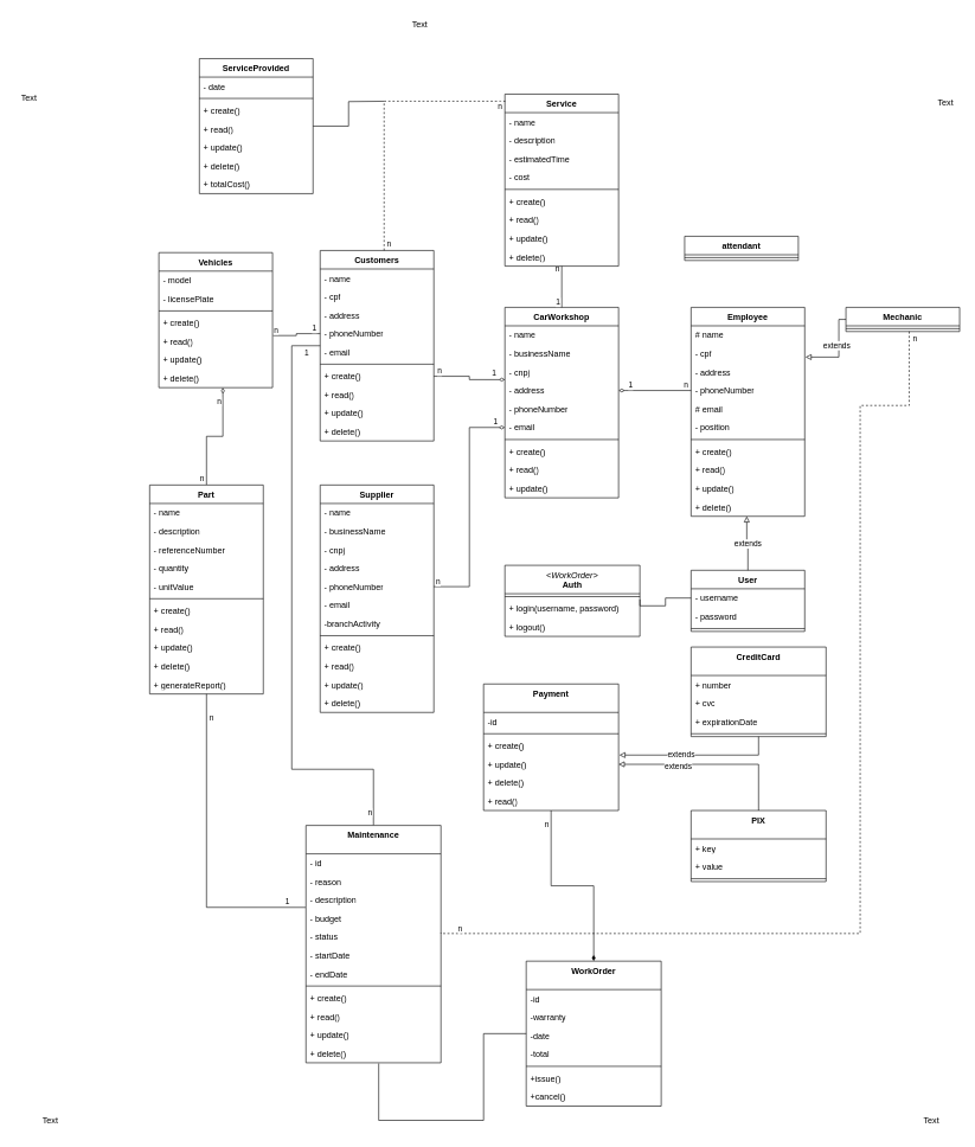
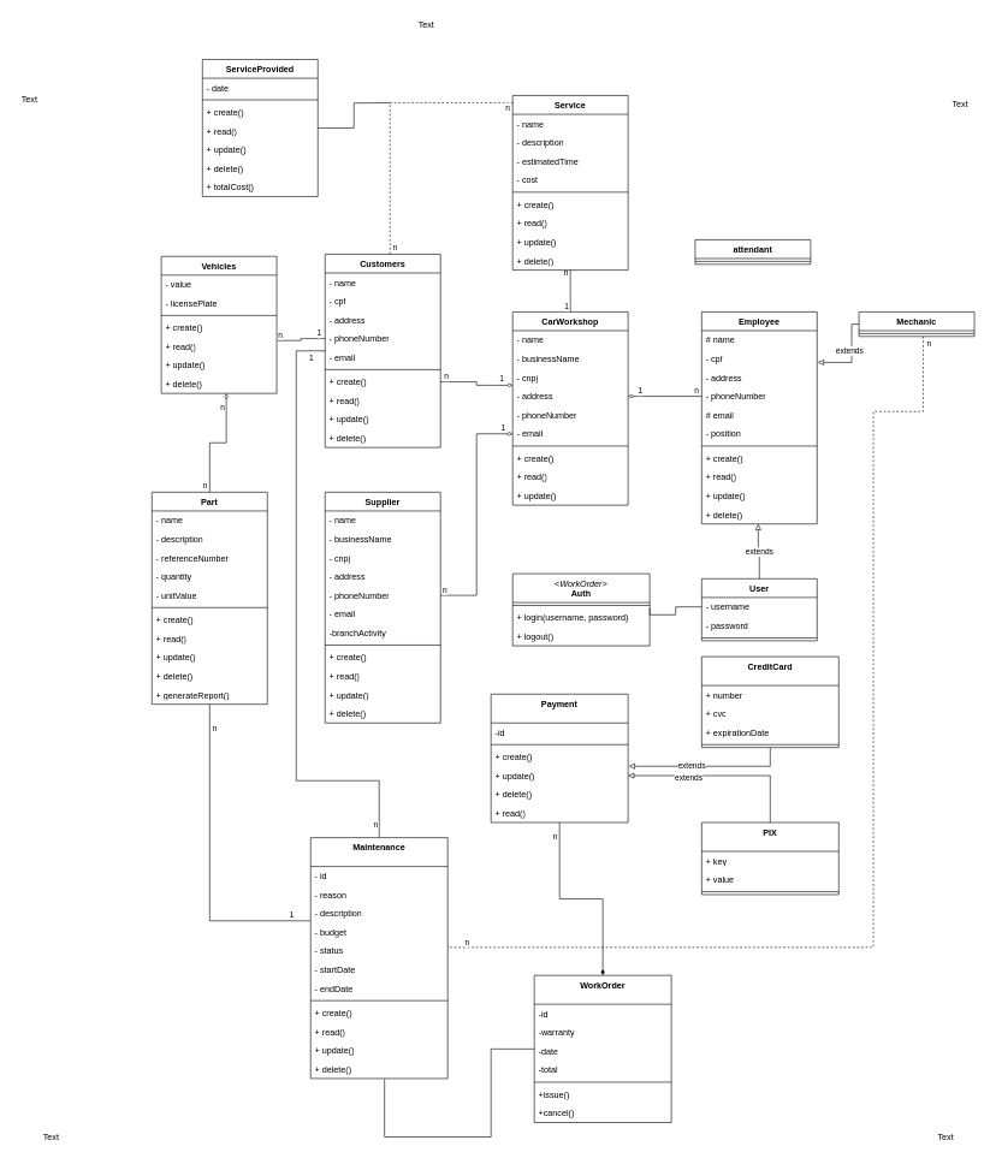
- <mxCell id="73" value="- model" style="text;strokeColor=none;fillColor=none;align=left;verticalAlign=top;spacingLeft=4;spacingRight=4;overflow=hidden;rotatable=0;points=[[0,0.5],[1,0.5]];portConstraint=eastwest;whiteSpace=wrap;html=1;" vertex="1" parent="72"><mxGeometry y="26" width="160" height="26" as="geometry" /></mxCell>
+ <mxCell id="73" value="- value" style="text;strokeColor=none;fillColor=none;align=left;verticalAlign=top;spacingLeft=4;spacingRight=4;overflow=hidden;rotatable=0;points=[[0,0.5],[1,0.5]];portConstraint=eastwest;whiteSpace=wrap;html=1;" vertex="1" parent="72"><mxGeometry y="26" width="160" height="26" as="geometry" /></mxCell>
